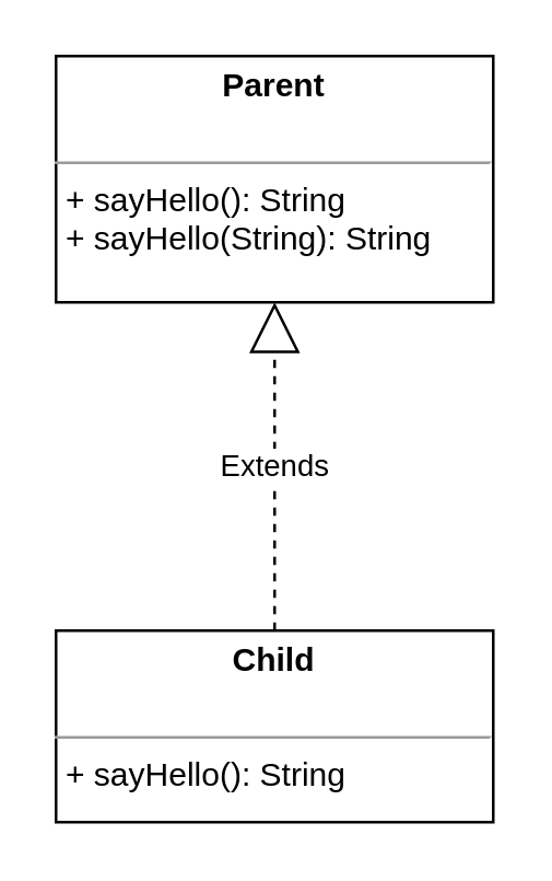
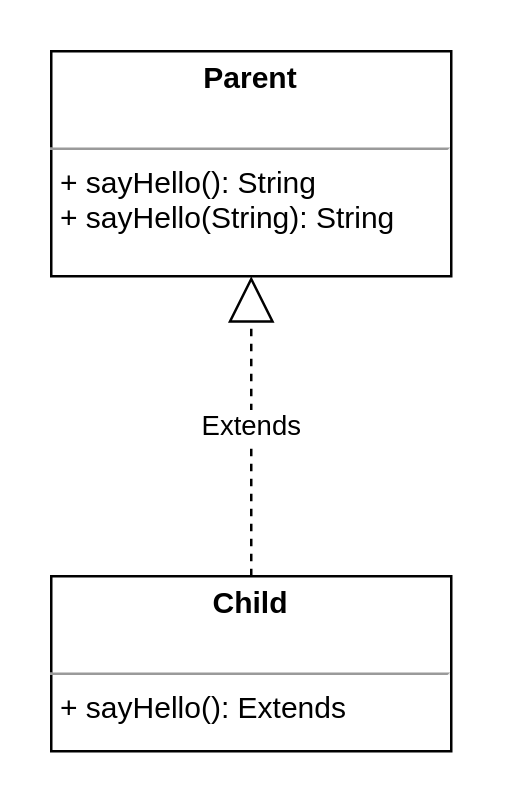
- <mxCell id="2" value="&lt;p style=&quot;margin: 0px ; margin-top: 4px ; text-align: center&quot;&gt;&lt;b&gt;Child&lt;/b&gt;&lt;/p&gt;&lt;p style=&quot;margin: 0px ; margin-left: 4px&quot;&gt;&lt;br&gt;&lt;/p&gt;&lt;hr size=&quot;1&quot;&gt;&lt;p style=&quot;margin: 0px ; margin-left: 4px&quot;&gt;+ sayHello(): String&lt;/p&gt;" style="verticalAlign=top;align=left;overflow=fill;fontSize=12;fontFamily=Helvetica;html=1;" parent="1" vertex="1"><mxGeometry x="20" y="230" width="160" height="70" as="geometry" /></mxCell>
+ <mxCell id="2" value="&lt;p style=&quot;margin: 0px ; margin-top: 4px ; text-align: center&quot;&gt;&lt;b&gt;Child&lt;/b&gt;&lt;/p&gt;&lt;p style=&quot;margin: 0px ; margin-left: 4px&quot;&gt;&lt;br&gt;&lt;/p&gt;&lt;hr size=&quot;1&quot;&gt;&lt;p style=&quot;margin: 0px ; margin-left: 4px&quot;&gt;+ sayHello(): Extends&lt;/p&gt;" style="verticalAlign=top;align=left;overflow=fill;fontSize=12;fontFamily=Helvetica;html=1;" parent="1" vertex="1"><mxGeometry x="20" y="230" width="160" height="70" as="geometry" /></mxCell>
